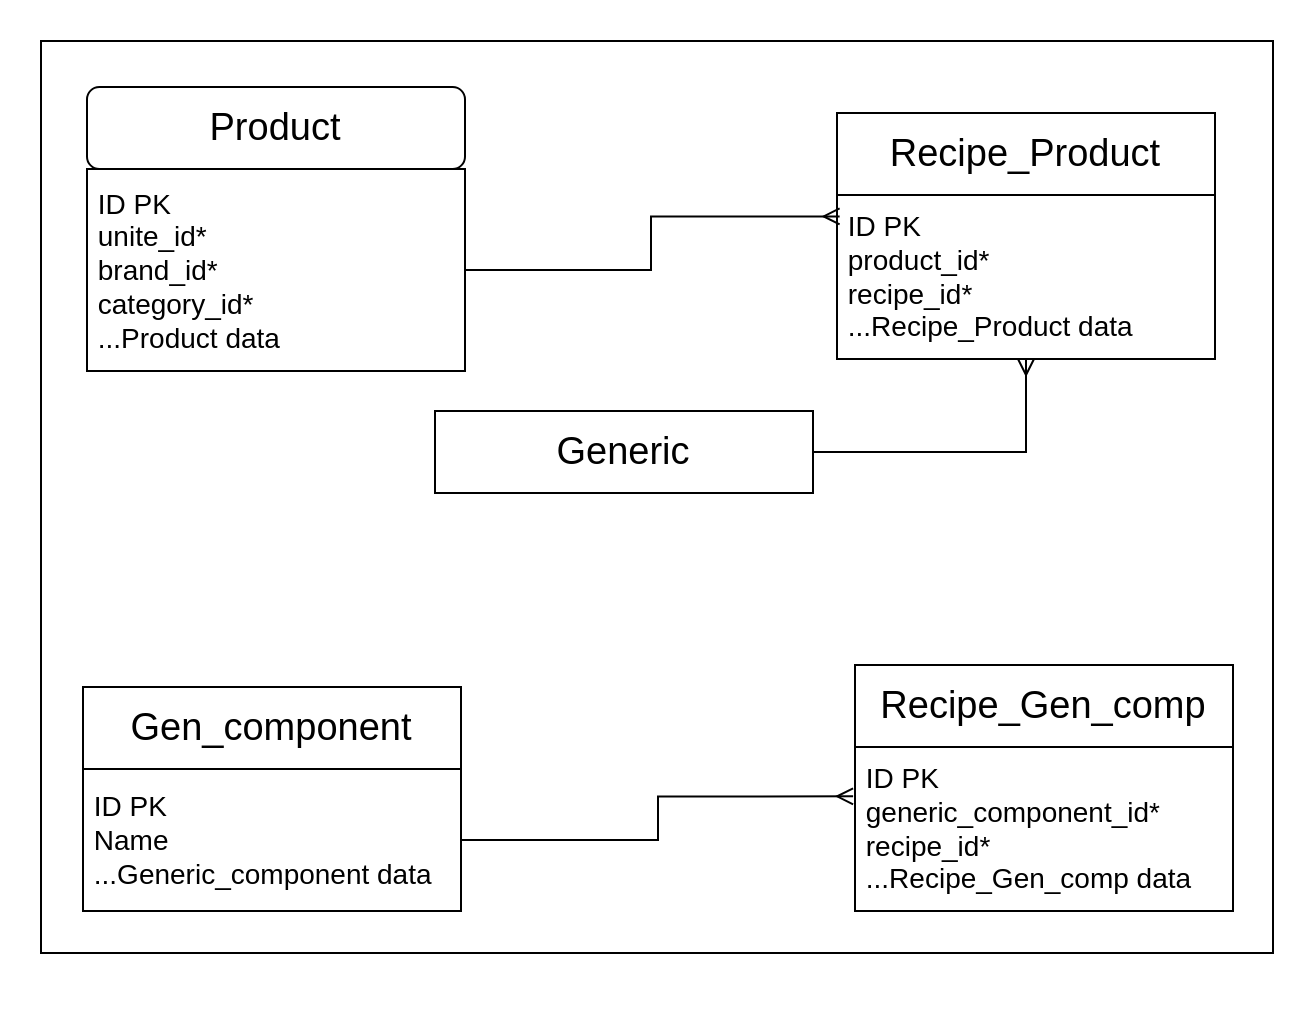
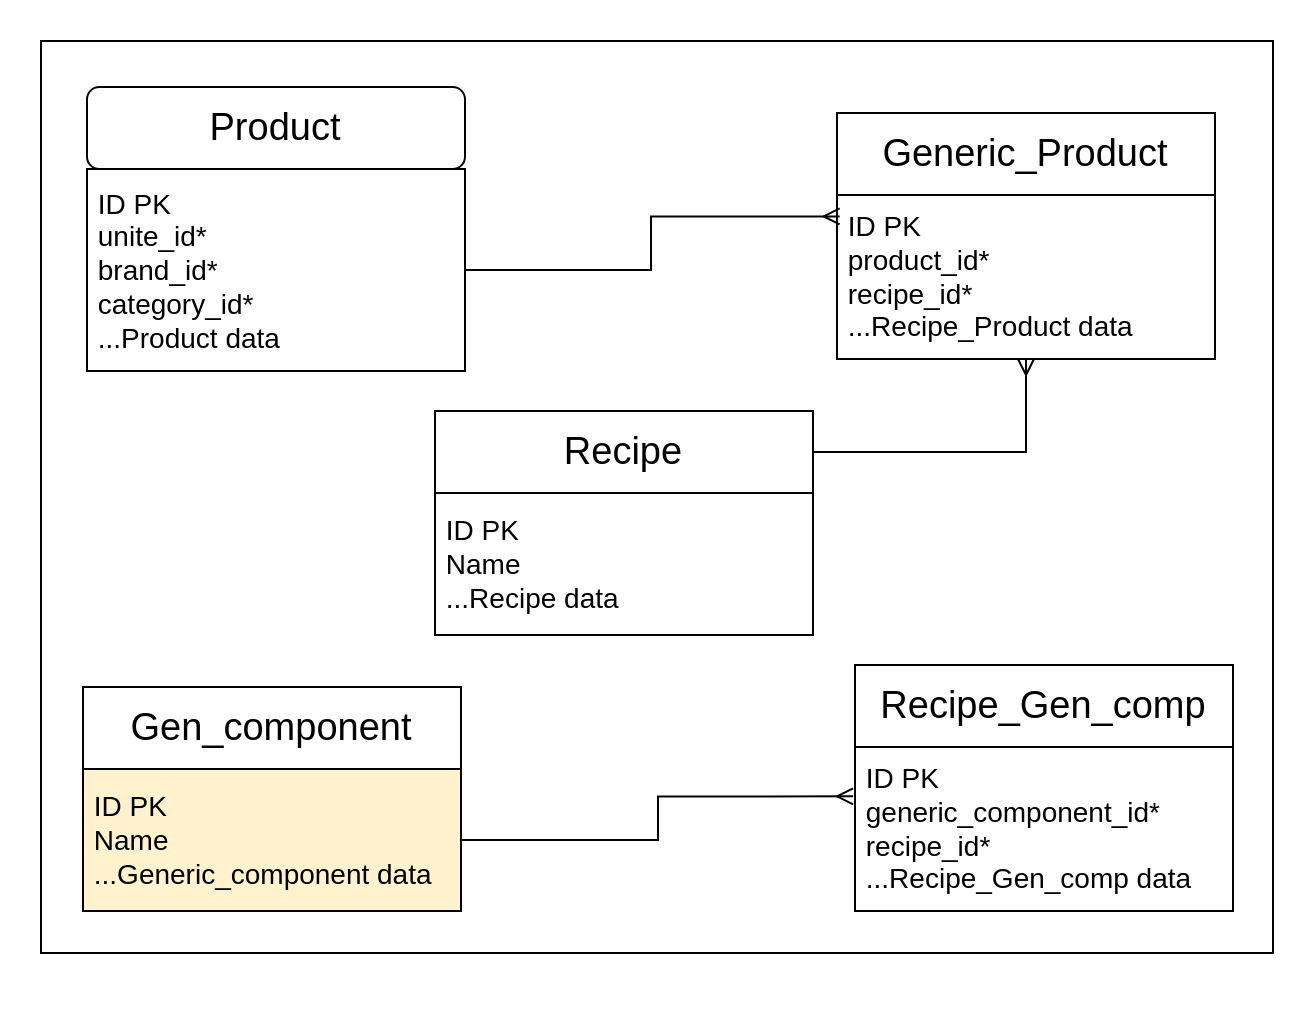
- <mxCell id="10" value="&lt;font style=&quot;font-size: 19px;&quot;&gt;Recipe_Product&lt;/font&gt;" style="rounded=0;whiteSpace=wrap;html=1;" vertex="1" parent="9"><mxGeometry width="189" height="41" as="geometry" /></mxCell>
+ <mxCell id="10" value="&lt;font style=&quot;font-size: 19px;&quot;&gt;Generic_Product&lt;/font&gt;" style="rounded=0;whiteSpace=wrap;html=1;" vertex="1" parent="9"><mxGeometry width="189" height="41" as="geometry" /></mxCell>
- <mxCell id="7" value="&lt;font style=&quot;font-size: 19px;&quot;&gt;Generic&lt;/font&gt;" style="rounded=0;whiteSpace=wrap;html=1;" vertex="1" parent="6"><mxGeometry width="189" height="41" as="geometry" /></mxCell>
+ <mxCell id="7" value="&lt;font style=&quot;font-size: 19px;&quot;&gt;Recipe&lt;/font&gt;" style="rounded=0;whiteSpace=wrap;html=1;" vertex="1" parent="6"><mxGeometry width="189" height="41" as="geometry" /></mxCell>
+ <mxCell id="8" value="&lt;div style=&quot;font-size: 14px;&quot; align=&quot;left&quot;&gt;&lt;font style=&quot;font-size: 14px;&quot;&gt;&amp;nbsp;ID PK&lt;/font&gt;&lt;/div&gt;&lt;div style=&quot;font-size: 14px;&quot; align=&quot;left&quot;&gt;&amp;nbsp;Name&lt;/div&gt;&lt;div style=&quot;font-size: 14px;&quot; align=&quot;left&quot;&gt;&lt;font style=&quot;font-size: 14px;&quot;&gt;&amp;nbsp;...Recipe data&lt;br&gt;&lt;/font&gt;&lt;/div&gt;" style="rounded=0;whiteSpace=wrap;html=1;align=left;" vertex="1" parent="6"><mxGeometry y="41" width="189" height="71" as="geometry" /></mxCell>
- <mxCell id="16" value="&lt;div style=&quot;font-size: 14px;&quot; align=&quot;left&quot;&gt;&lt;font style=&quot;font-size: 14px;&quot;&gt;&amp;nbsp;ID PK&lt;/font&gt;&lt;/div&gt;&lt;div style=&quot;font-size: 14px;&quot; align=&quot;left&quot;&gt;&lt;font style=&quot;font-size: 14px;&quot;&gt;&amp;nbsp;Name&lt;/font&gt;&lt;/div&gt;&lt;div style=&quot;font-size: 14px;&quot; align=&quot;left&quot;&gt;&lt;font style=&quot;font-size: 14px;&quot;&gt;&amp;nbsp;...Generic_component data&lt;br&gt;&lt;/font&gt;&lt;/div&gt;" style="rounded=0;whiteSpace=wrap;html=1;align=left;" vertex="1" parent="14"><mxGeometry y="41" width="189" height="71" as="geometry" /></mxCell>
+ <mxCell id="16" value="&lt;div style=&quot;font-size: 14px;&quot; align=&quot;left&quot;&gt;&lt;font style=&quot;font-size: 14px;&quot;&gt;&amp;nbsp;ID PK&lt;/font&gt;&lt;/div&gt;&lt;div style=&quot;font-size: 14px;&quot; align=&quot;left&quot;&gt;&lt;font style=&quot;font-size: 14px;&quot;&gt;&amp;nbsp;Name&lt;/font&gt;&lt;/div&gt;&lt;div style=&quot;font-size: 14px;&quot; align=&quot;left&quot;&gt;&lt;font style=&quot;font-size: 14px;&quot;&gt;&amp;nbsp;...Generic_component data&lt;br&gt;&lt;/font&gt;&lt;/div&gt;" style="rounded=0;whiteSpace=wrap;html=1;align=left;fillColor=#fff2cc;" vertex="1" parent="14"><mxGeometry y="41" width="189" height="71" as="geometry" /></mxCell>
